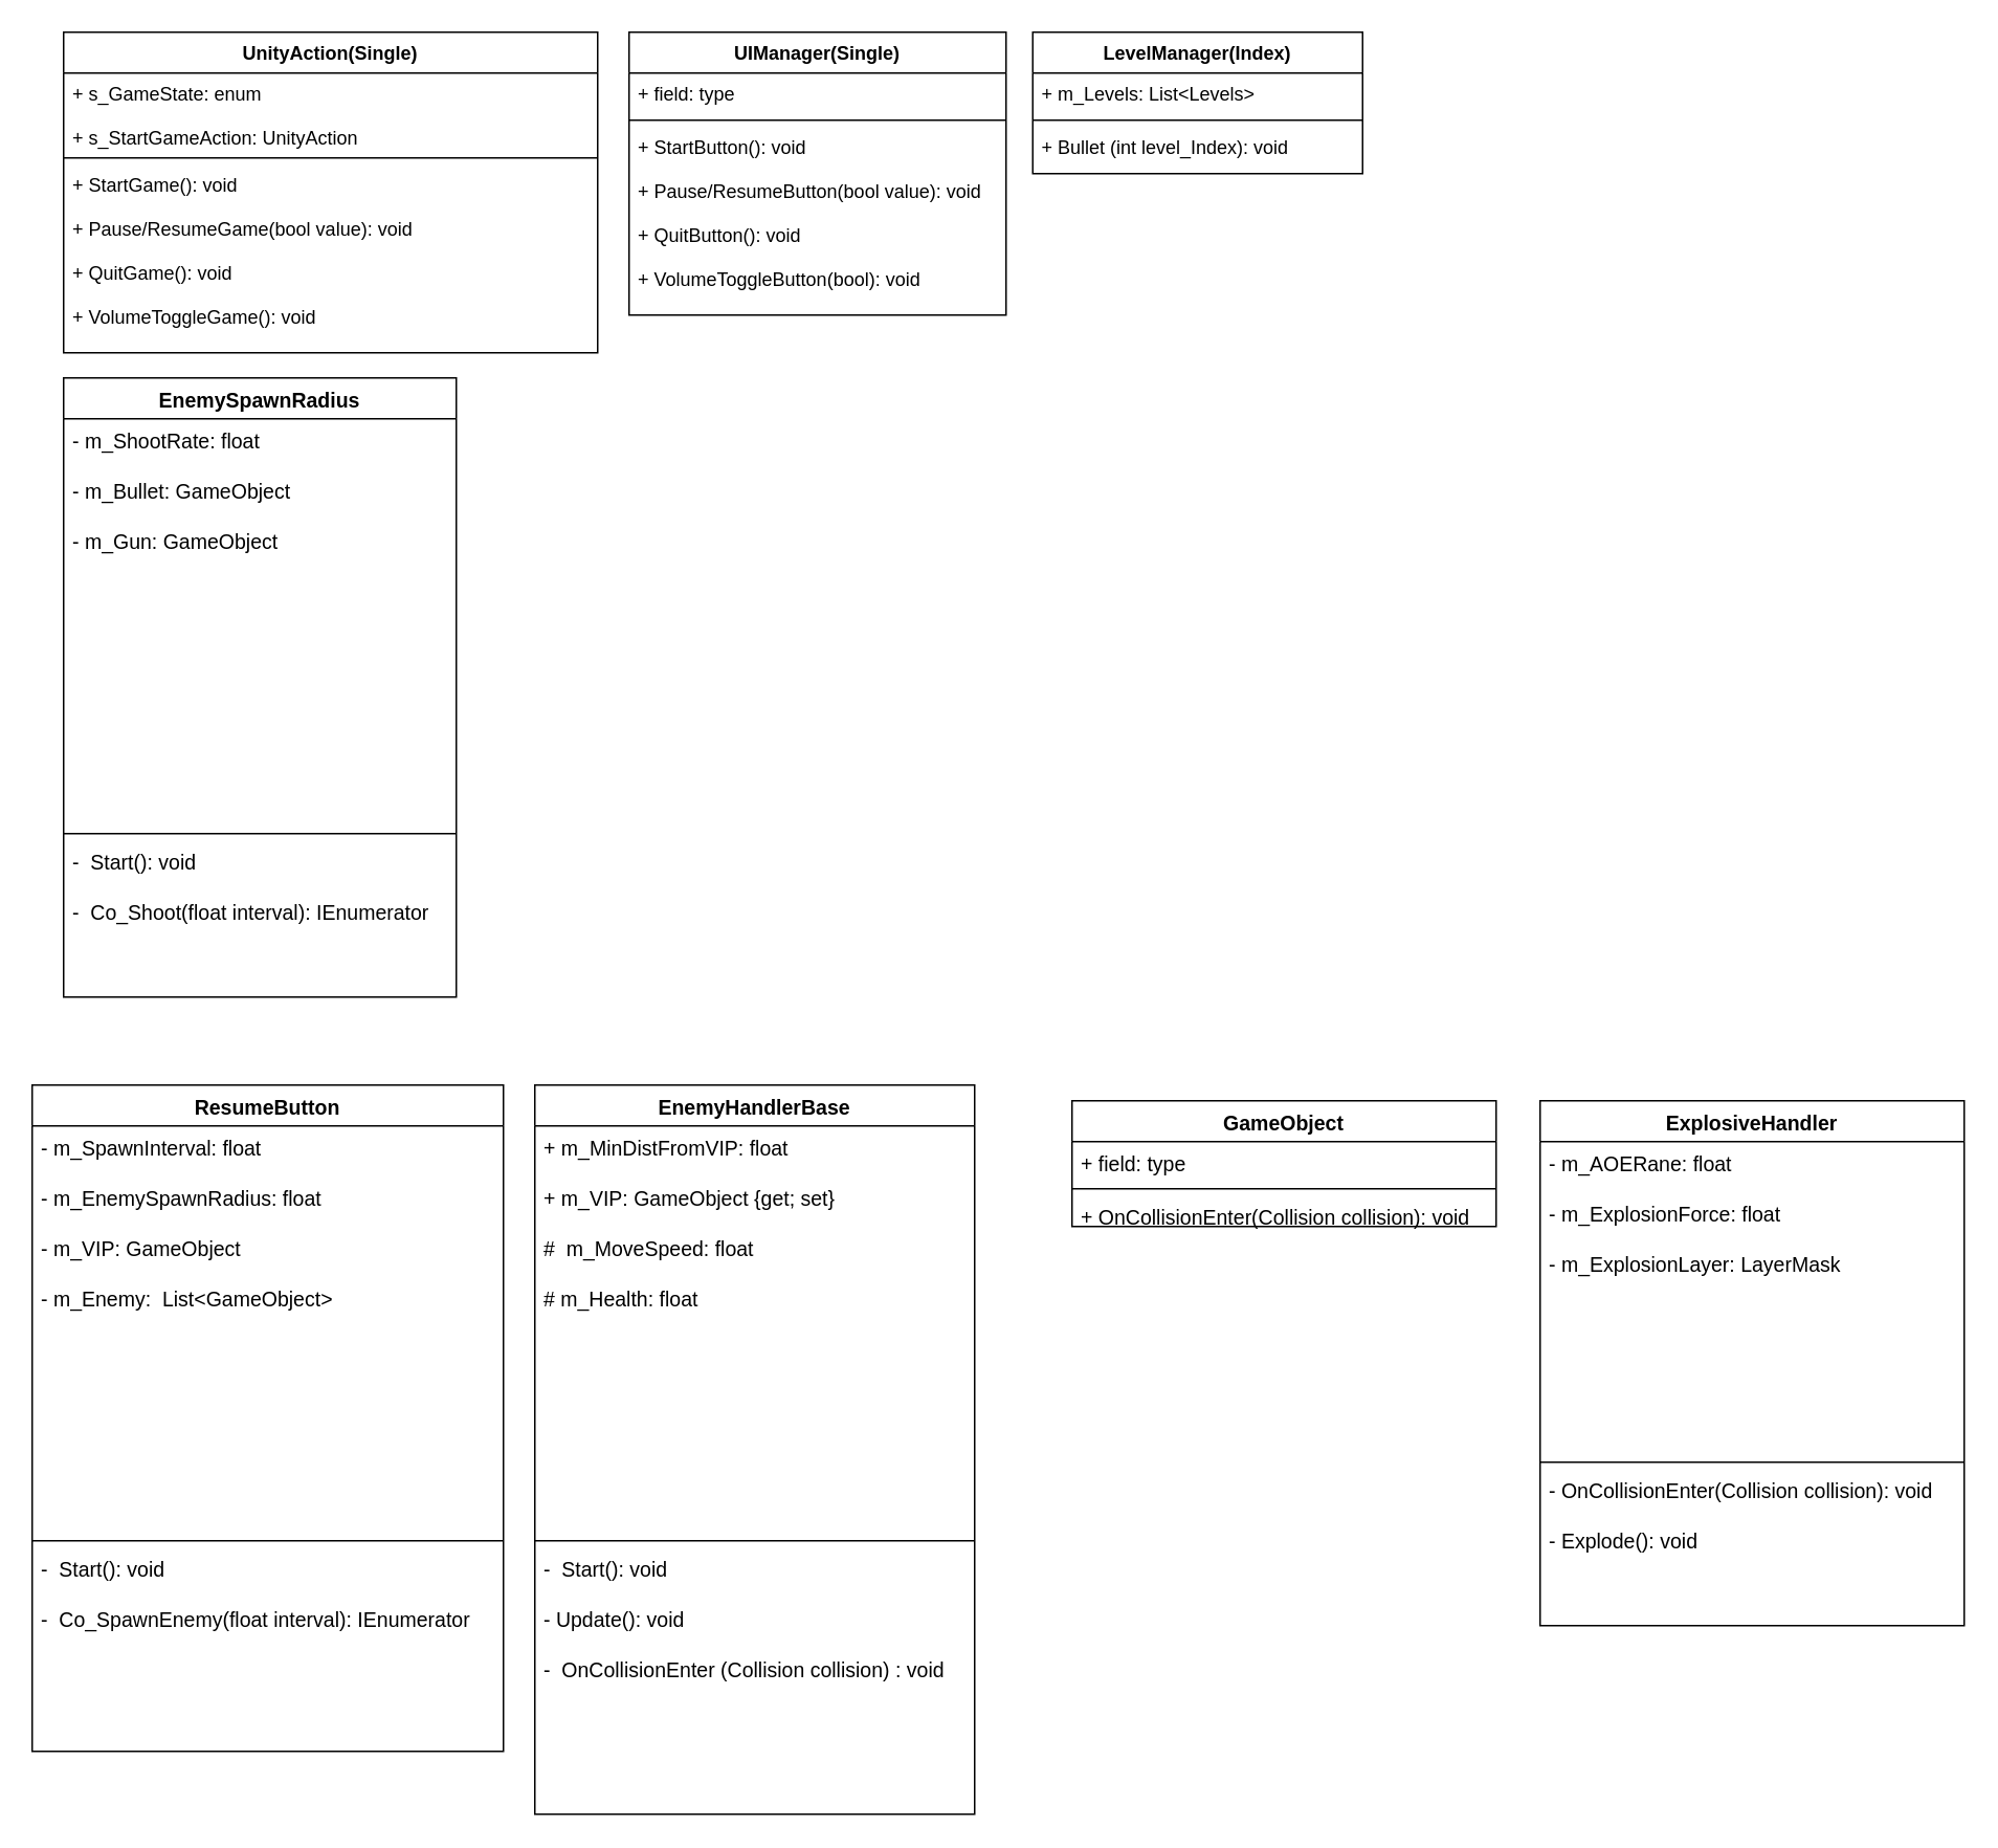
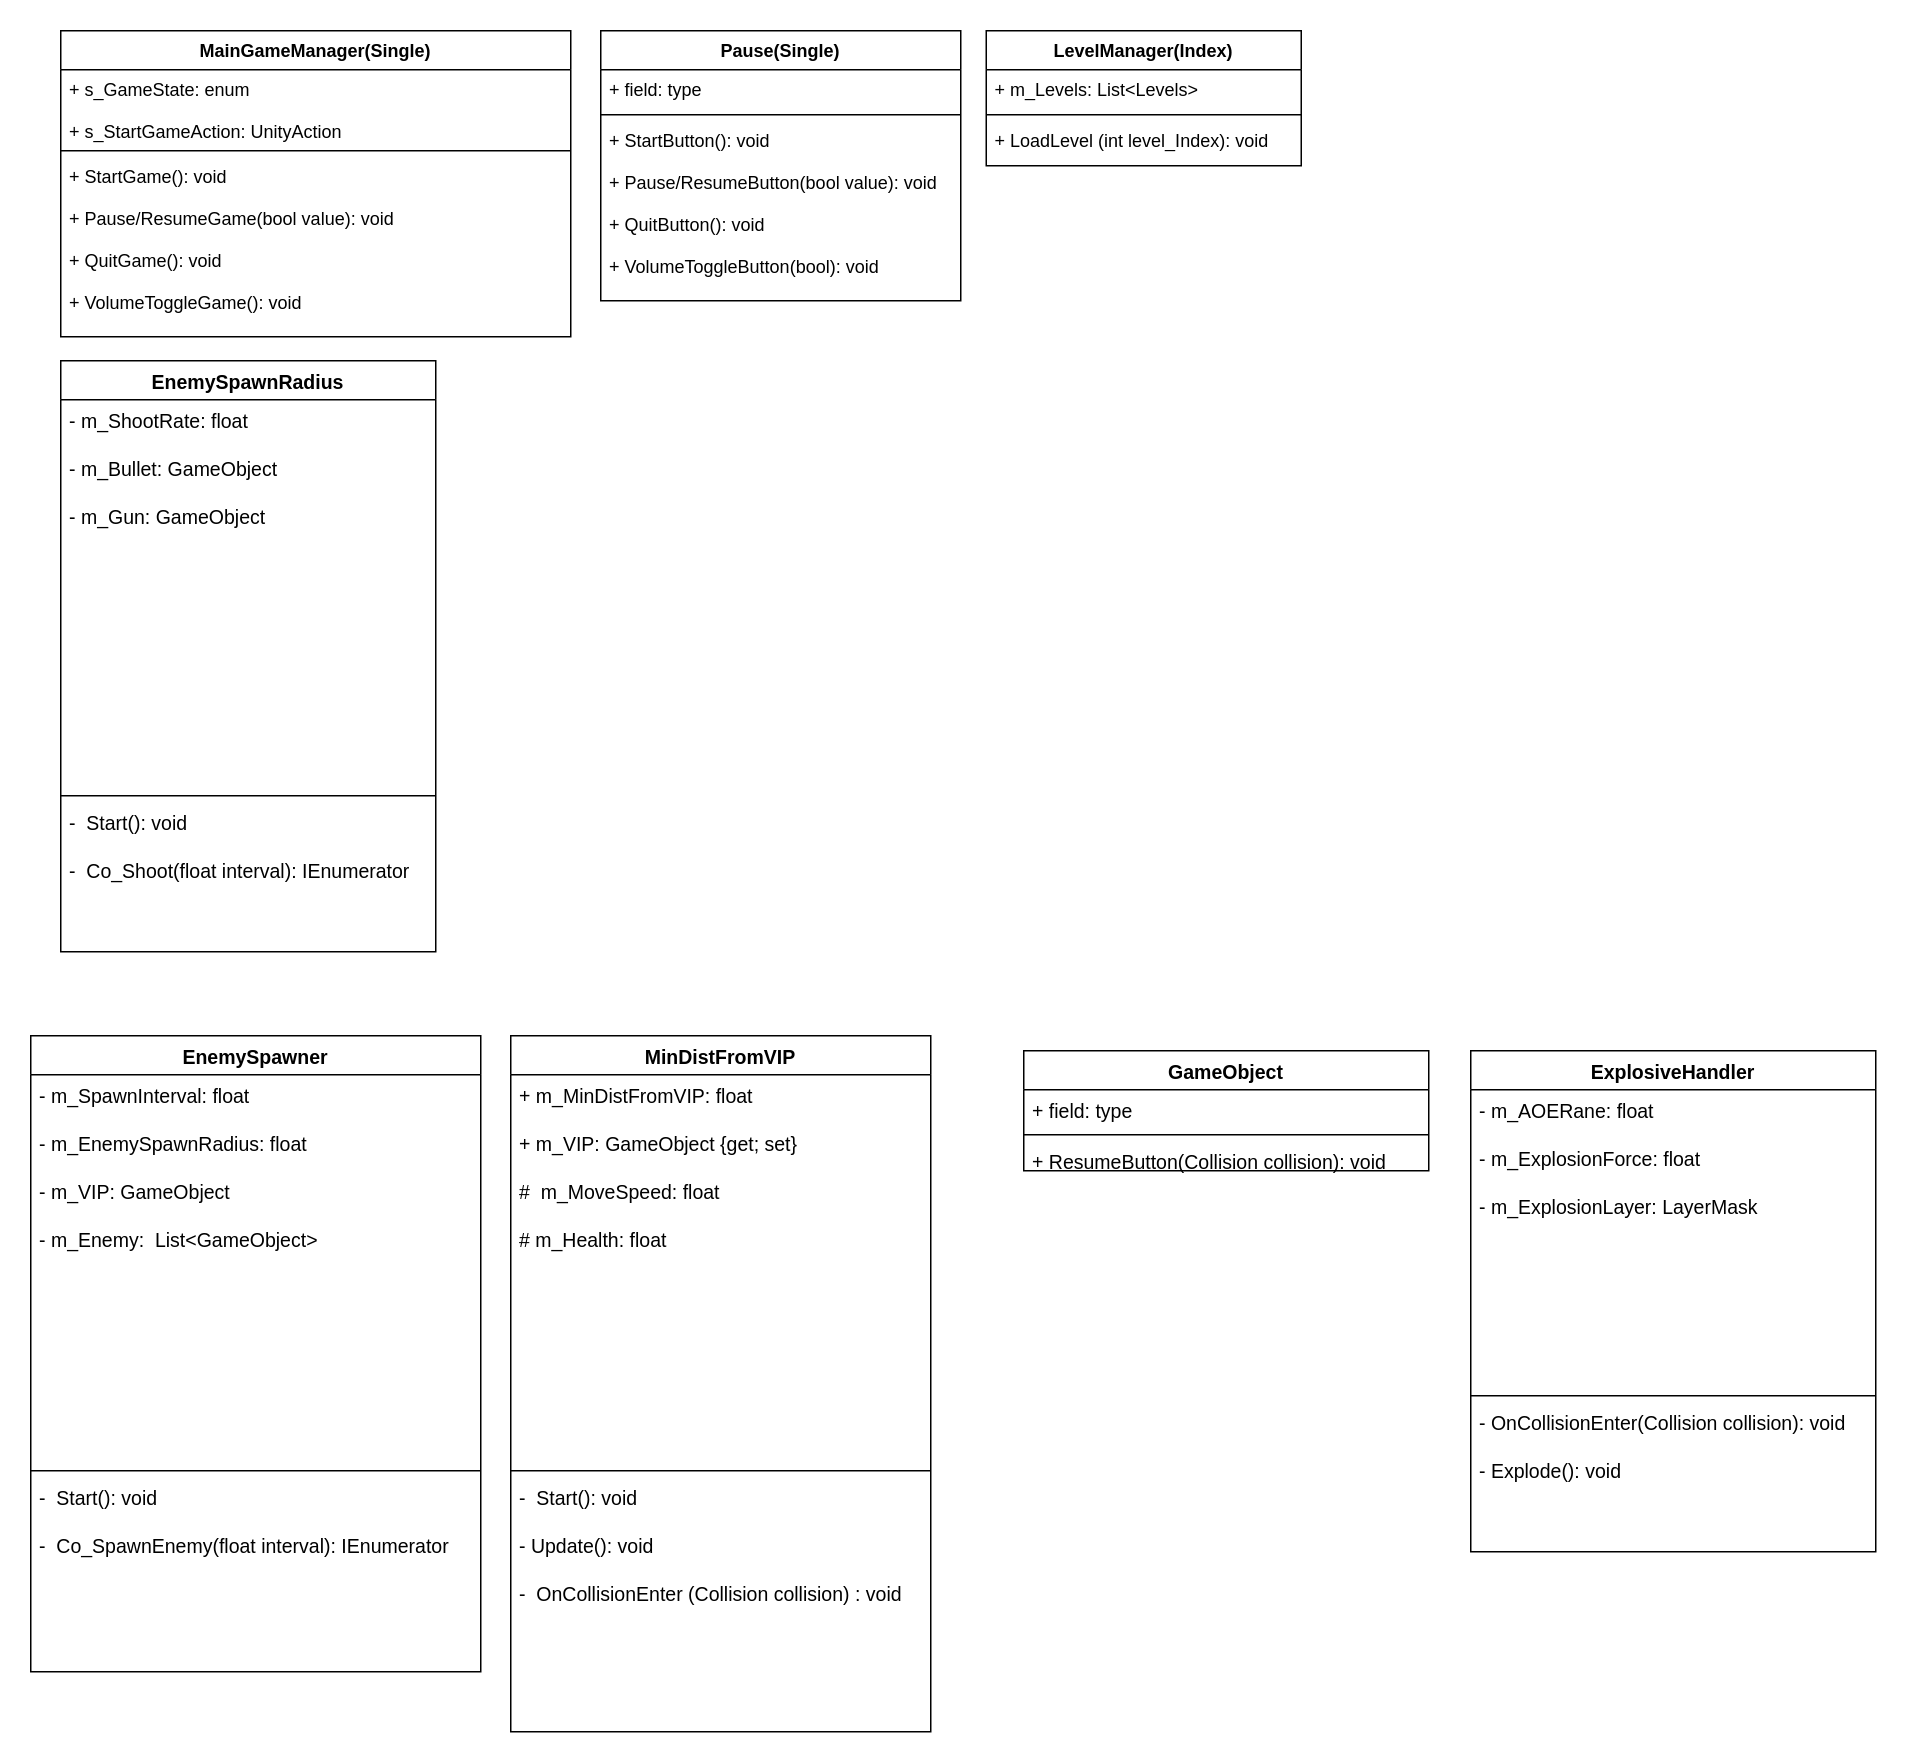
- <mxCell id="2" value="UnityAction(Single)" style="swimlane;fontStyle=1;align=center;verticalAlign=top;childLayout=stackLayout;horizontal=1;startSize=26;horizontalStack=0;resizeParent=1;resizeParentMax=0;resizeLast=0;collapsible=1;marginBottom=0;" vertex="1" parent="1"><mxGeometry x="40" y="20" width="340" height="204" as="geometry" /></mxCell>
+ <mxCell id="2" value="MainGameManager(Single)" style="swimlane;fontStyle=1;align=center;verticalAlign=top;childLayout=stackLayout;horizontal=1;startSize=26;horizontalStack=0;resizeParent=1;resizeParentMax=0;resizeLast=0;collapsible=1;marginBottom=0;" vertex="1" parent="1"><mxGeometry x="40" y="20" width="340" height="204" as="geometry" /></mxCell>
- <mxCell id="6" value="UIManager(Single)" style="swimlane;fontStyle=1;align=center;verticalAlign=top;childLayout=stackLayout;horizontal=1;startSize=26;horizontalStack=0;resizeParent=1;resizeParentMax=0;resizeLast=0;collapsible=1;marginBottom=0;" vertex="1" parent="1"><mxGeometry x="400" y="20" width="240" height="180" as="geometry" /></mxCell>
+ <mxCell id="6" value="Pause(Single)" style="swimlane;fontStyle=1;align=center;verticalAlign=top;childLayout=stackLayout;horizontal=1;startSize=26;horizontalStack=0;resizeParent=1;resizeParentMax=0;resizeLast=0;collapsible=1;marginBottom=0;" vertex="1" parent="1"><mxGeometry x="400" y="20" width="240" height="180" as="geometry" /></mxCell>
- <mxCell id="13" value="+ Bullet (int level_Index): void&#10;&#10;" style="text;strokeColor=none;fillColor=none;align=left;verticalAlign=top;spacingLeft=4;spacingRight=4;overflow=hidden;rotatable=0;points=[[0,0.5],[1,0.5]];portConstraint=eastwest;" vertex="1" parent="10"><mxGeometry y="60" width="210" height="30" as="geometry" /></mxCell>
+ <mxCell id="13" value="+ LoadLevel (int level_Index): void&#10;&#10;" style="text;strokeColor=none;fillColor=none;align=left;verticalAlign=top;spacingLeft=4;spacingRight=4;overflow=hidden;rotatable=0;points=[[0,0.5],[1,0.5]];portConstraint=eastwest;" vertex="1" parent="10"><mxGeometry y="60" width="210" height="30" as="geometry" /></mxCell>
- <mxCell id="18" value="ResumeButton" style="swimlane;fontStyle=1;align=center;verticalAlign=top;childLayout=stackLayout;horizontal=1;startSize=26;horizontalStack=0;resizeParent=1;resizeParentMax=0;resizeLast=0;collapsible=1;marginBottom=0;fontSize=13;" vertex="1" parent="1"><mxGeometry x="20" y="690" width="300" height="424" as="geometry" /></mxCell>
+ <mxCell id="18" value="EnemySpawner" style="swimlane;fontStyle=1;align=center;verticalAlign=top;childLayout=stackLayout;horizontal=1;startSize=26;horizontalStack=0;resizeParent=1;resizeParentMax=0;resizeLast=0;collapsible=1;marginBottom=0;fontSize=13;" vertex="1" parent="1"><mxGeometry x="20" y="690" width="300" height="424" as="geometry" /></mxCell>
- <mxCell id="22" value="EnemyHandlerBase" style="swimlane;fontStyle=1;align=center;verticalAlign=top;childLayout=stackLayout;horizontal=1;startSize=26;horizontalStack=0;resizeParent=1;resizeParentMax=0;resizeLast=0;collapsible=1;marginBottom=0;fontSize=13;" vertex="1" parent="1"><mxGeometry x="340" y="690" width="280" height="464" as="geometry" /></mxCell>
+ <mxCell id="22" value="MinDistFromVIP" style="swimlane;fontStyle=1;align=center;verticalAlign=top;childLayout=stackLayout;horizontal=1;startSize=26;horizontalStack=0;resizeParent=1;resizeParentMax=0;resizeLast=0;collapsible=1;marginBottom=0;fontSize=13;" vertex="1" parent="1"><mxGeometry x="340" y="690" width="280" height="464" as="geometry" /></mxCell>
- <mxCell id="29" value="+ OnCollisionEnter(Collision collision): void" style="text;strokeColor=none;fillColor=none;align=left;verticalAlign=top;spacingLeft=4;spacingRight=4;overflow=hidden;rotatable=0;points=[[0,0.5],[1,0.5]];portConstraint=eastwest;fontSize=13;" vertex="1" parent="26"><mxGeometry y="60" width="270" height="20" as="geometry" /></mxCell>
+ <mxCell id="29" value="+ ResumeButton(Collision collision): void" style="text;strokeColor=none;fillColor=none;align=left;verticalAlign=top;spacingLeft=4;spacingRight=4;overflow=hidden;rotatable=0;points=[[0,0.5],[1,0.5]];portConstraint=eastwest;fontSize=13;" vertex="1" parent="26"><mxGeometry y="60" width="270" height="20" as="geometry" /></mxCell>
